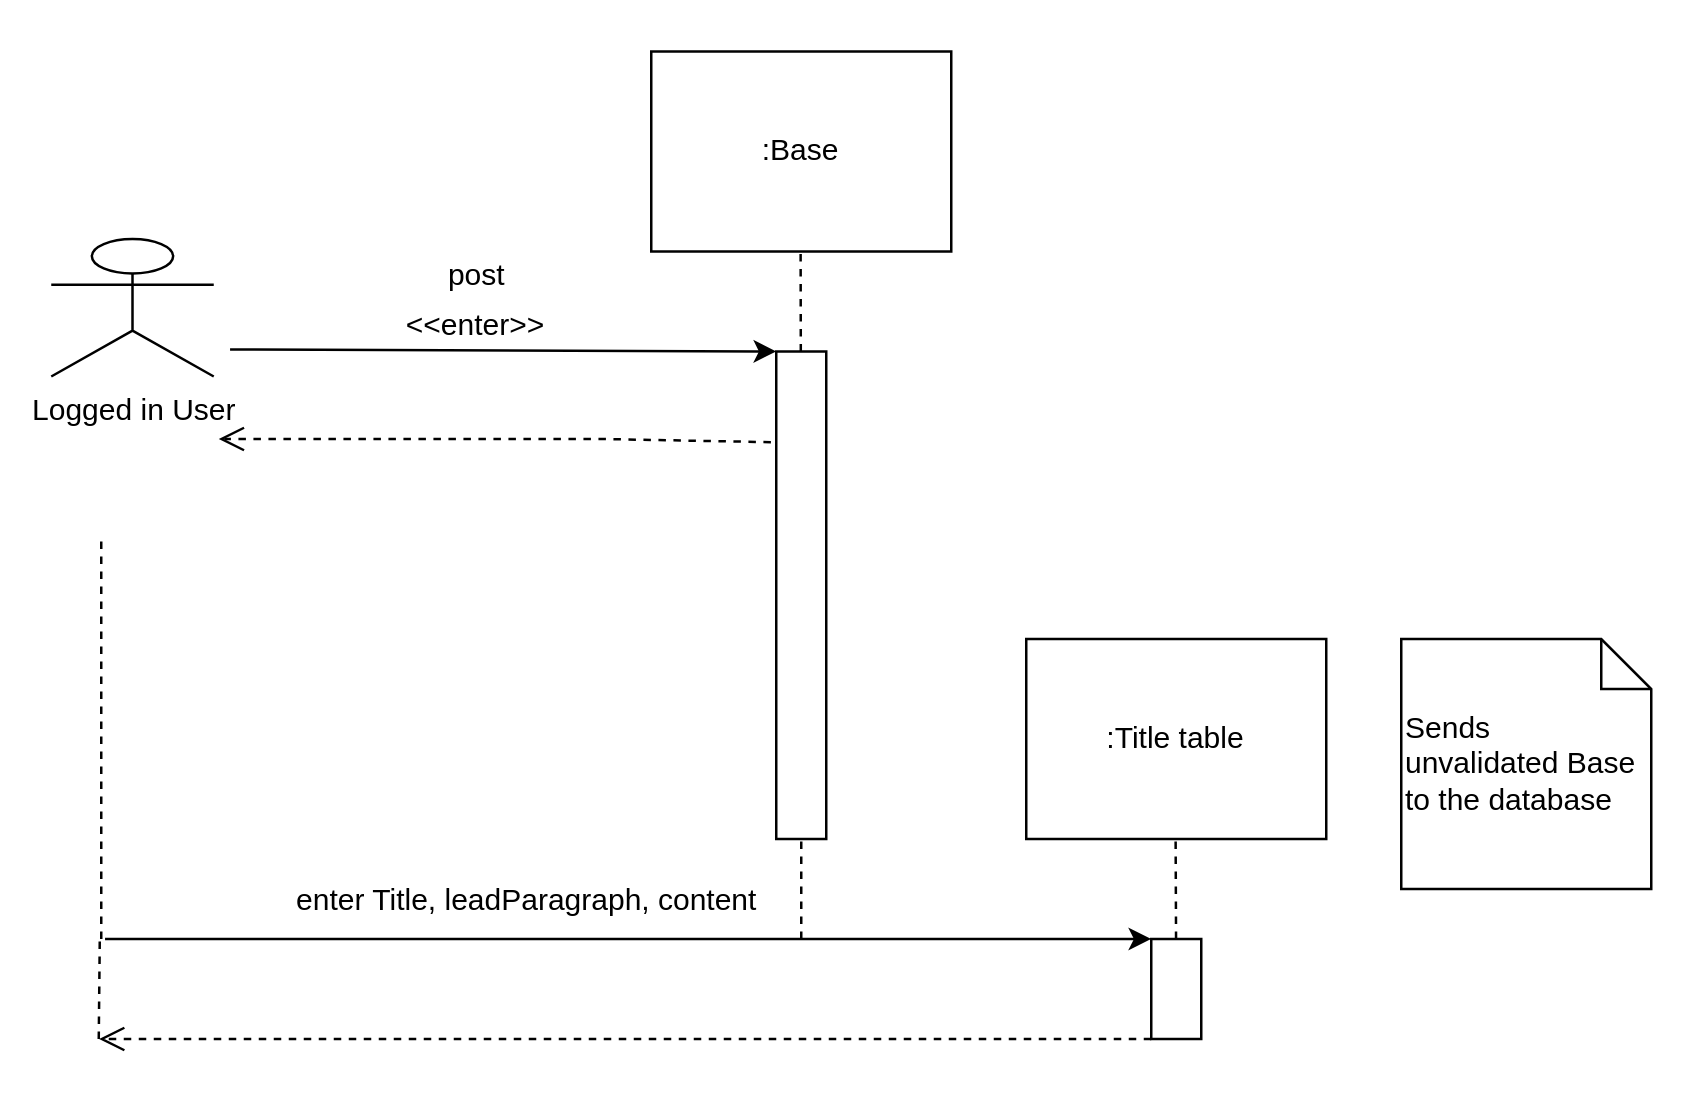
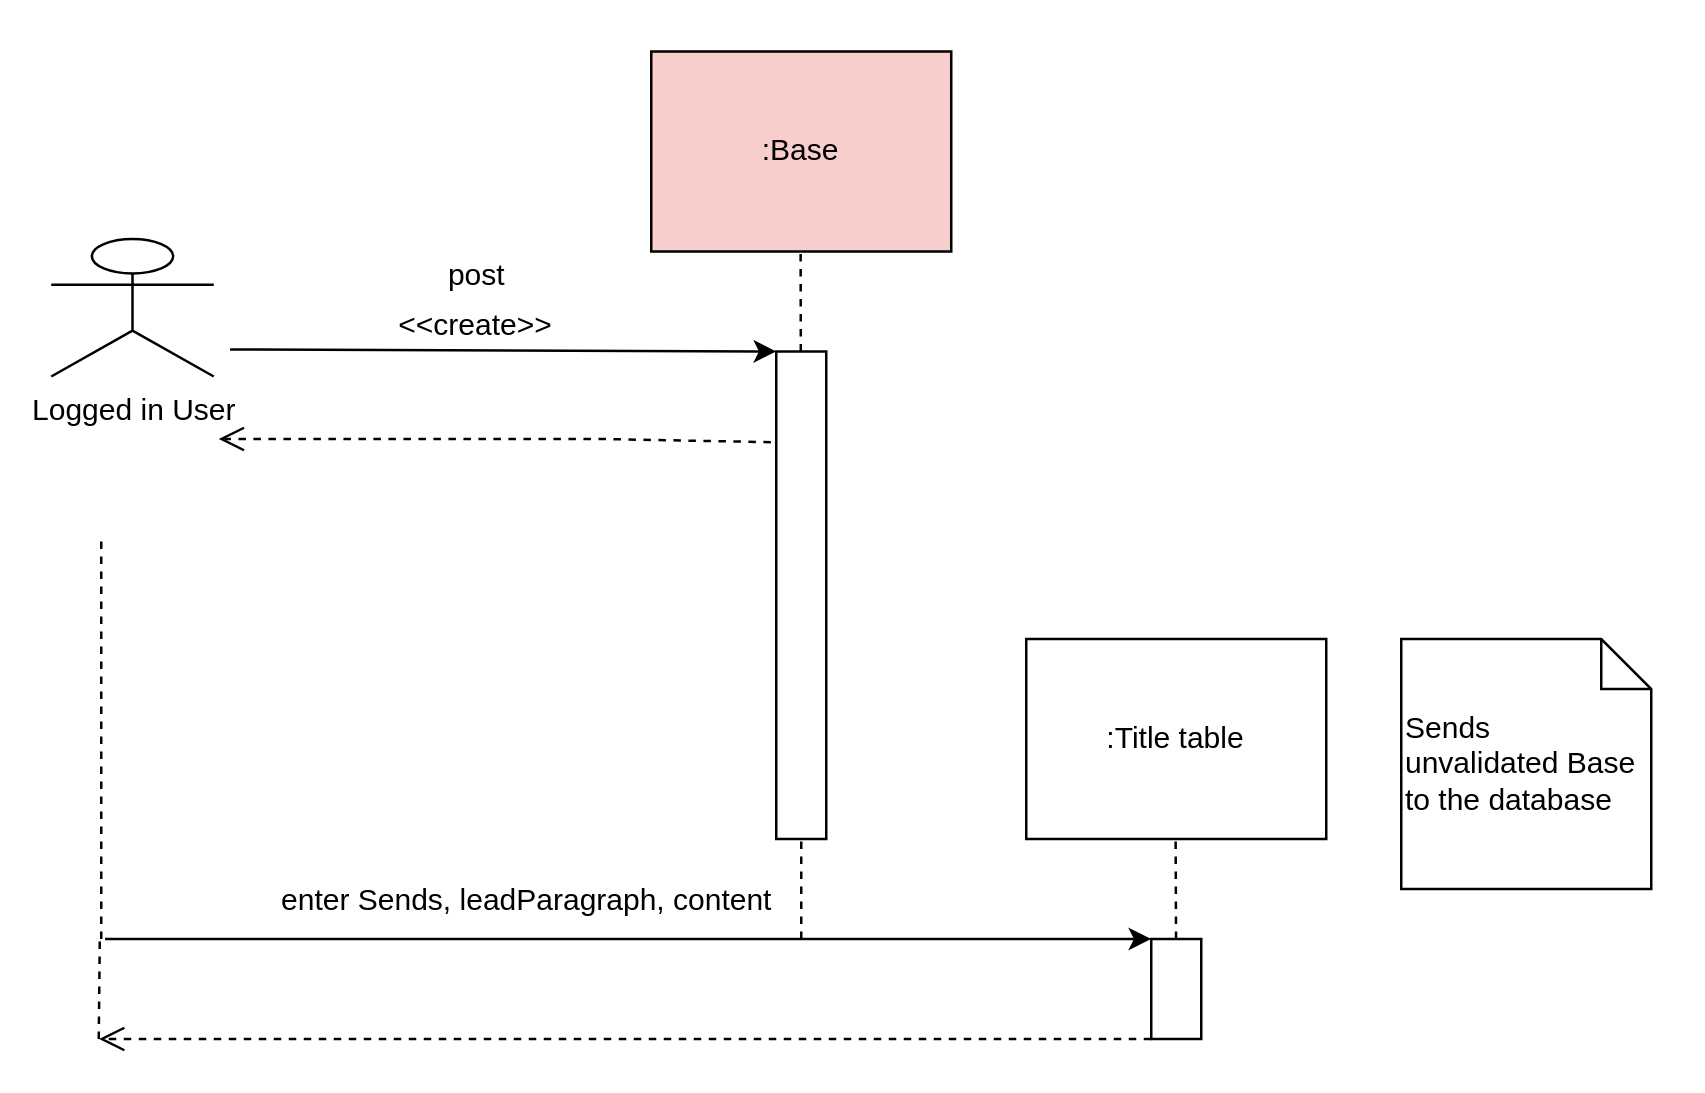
- <mxCell id="3" value=":Base" style="rounded=0;whiteSpace=wrap;html=1;" parent="1" vertex="1"><mxGeometry x="260" y="20" width="120" height="80" as="geometry" /></mxCell>
+ <mxCell id="3" value=":Base" style="rounded=0;whiteSpace=wrap;html=1;fillColor=#f8cecc;" parent="1" vertex="1"><mxGeometry x="260" y="20" width="120" height="80" as="geometry" /></mxCell>
- <mxCell id="7" value="&amp;lt;&amp;lt;enter&amp;gt;&amp;gt;" style="text;html=1;strokeColor=none;fillColor=none;align=center;verticalAlign=middle;whiteSpace=wrap;rounded=0;" parent="1" vertex="1"><mxGeometry x="170" y="120" width="40" height="20" as="geometry" /></mxCell>
+ <mxCell id="7" value="&amp;lt;&amp;lt;create&amp;gt;&amp;gt;" style="text;html=1;strokeColor=none;fillColor=none;align=center;verticalAlign=middle;whiteSpace=wrap;rounded=0;" parent="1" vertex="1"><mxGeometry x="170" y="120" width="40" height="20" as="geometry" /></mxCell>
- <mxCell id="14" value="enter Title, leadParagraph, content" style="text;html=1;align=center;verticalAlign=middle;resizable=0;points=[];autosize=1;strokeColor=none;fillColor=none;fontColor=#000000;" parent="1" vertex="1"><mxGeometry x="105" y="345" width="210" height="30" as="geometry" /></mxCell>
+ <mxCell id="14" value="enter Sends, leadParagraph, content" style="text;html=1;align=center;verticalAlign=middle;resizable=0;points=[];autosize=1;strokeColor=none;fillColor=none;fontColor=#000000;" parent="1" vertex="1"><mxGeometry x="105" y="345" width="210" height="30" as="geometry" /></mxCell>
